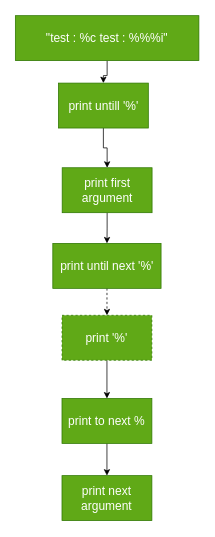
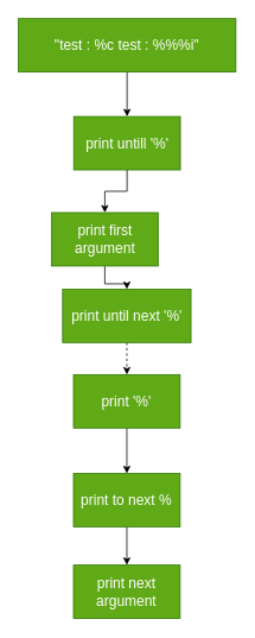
- <mxCell id="5" value="print untill '%'" style="whiteSpace=wrap;html=1;fontSize=16;fillColor=#60a917;strokeColor=#2D7600;fontColor=#ffffff;rounded=0;" vertex="1" parent="1"><mxGeometry x="77.5" y="110" width="120" height="60" as="geometry" /></mxCell>
+ <mxCell id="5" value="print untill '%'" style="whiteSpace=wrap;html=1;fontSize=16;fillColor=#60a917;strokeColor=#2D7600;fontColor=#ffffff;rounded=0;" vertex="1" parent="1"><mxGeometry x="82.5" y="130" width="120" height="60" as="geometry" /></mxCell>
- <mxCell id="7" value="print first argument" style="whiteSpace=wrap;html=1;fontSize=16;fillColor=#60a917;strokeColor=#2D7600;fontColor=#ffffff;rounded=0;" vertex="1" parent="1"><mxGeometry x="82.5" y="223" width="120" height="60" as="geometry" /></mxCell>
+ <mxCell id="7" value="print first argument" style="whiteSpace=wrap;html=1;fontSize=16;fillColor=#60a917;strokeColor=#2D7600;fontColor=#ffffff;rounded=0;" vertex="1" parent="1"><mxGeometry x="57.5" y="238" width="120" height="60" as="geometry" /></mxCell>
- <mxCell id="11" value="print '%'" style="whiteSpace=wrap;html=1;fontSize=16;fillColor=#60a917;strokeColor=#2D7600;fontColor=#ffffff;rounded=0;dashed=1;" vertex="1" parent="1"><mxGeometry x="82.25" y="420" width="120" height="60" as="geometry" /></mxCell>
+ <mxCell id="11" value="print '%'" style="whiteSpace=wrap;html=1;fontSize=16;fillColor=#60a917;strokeColor=#2D7600;fontColor=#ffffff;rounded=0;" vertex="1" parent="1"><mxGeometry x="82.25" y="420" width="120" height="60" as="geometry" /></mxCell>
